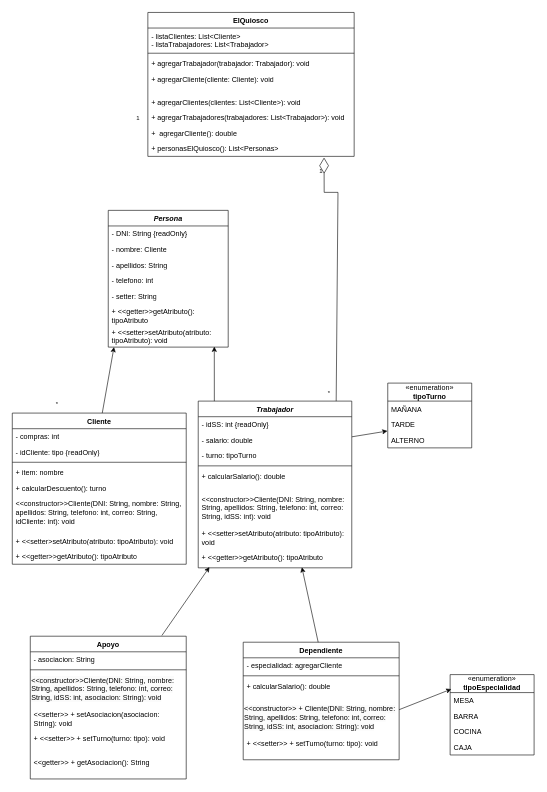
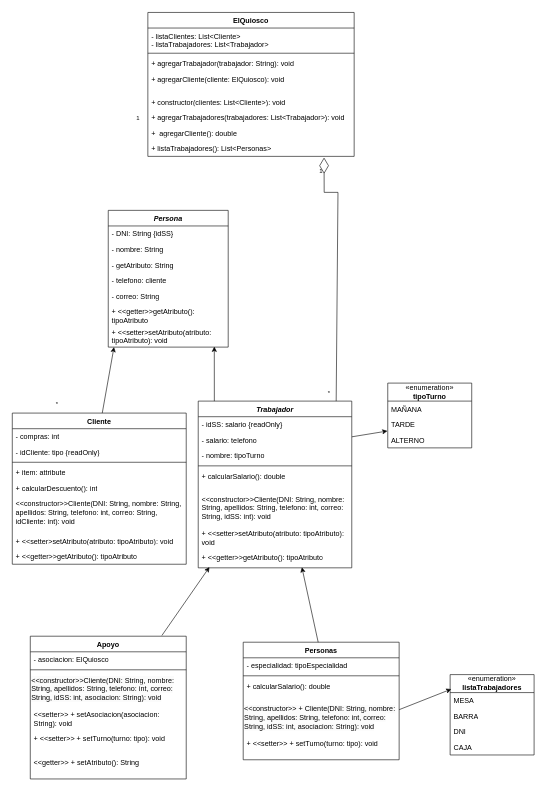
- <mxCell id="41" value="+ agregarTrabajador(trabajador: Trabajador): void" style="text;strokeColor=none;fillColor=none;align=left;verticalAlign=top;spacingLeft=4;spacingRight=4;overflow=hidden;rotatable=0;points=[[0,0.5],[1,0.5]];portConstraint=eastwest;whiteSpace=wrap;html=1;" parent="38" vertex="1"><mxGeometry y="72" width="344" height="26" as="geometry" /></mxCell>
+ <mxCell id="41" value="+ agregarTrabajador(trabajador: String): void" style="text;strokeColor=none;fillColor=none;align=left;verticalAlign=top;spacingLeft=4;spacingRight=4;overflow=hidden;rotatable=0;points=[[0,0.5],[1,0.5]];portConstraint=eastwest;whiteSpace=wrap;html=1;" parent="38" vertex="1"><mxGeometry y="72" width="344" height="26" as="geometry" /></mxCell>
- <mxCell id="42" value="+ agregarCliente(cliente: Cliente): void" style="text;strokeColor=none;fillColor=none;align=left;verticalAlign=top;spacingLeft=4;spacingRight=4;overflow=hidden;rotatable=0;points=[[0,0.5],[1,0.5]];portConstraint=eastwest;whiteSpace=wrap;html=1;" parent="38" vertex="1"><mxGeometry y="98" width="344" height="38" as="geometry" /></mxCell>
+ <mxCell id="42" value="+ agregarCliente(cliente: ElQuiosco): void" style="text;strokeColor=none;fillColor=none;align=left;verticalAlign=top;spacingLeft=4;spacingRight=4;overflow=hidden;rotatable=0;points=[[0,0.5],[1,0.5]];portConstraint=eastwest;whiteSpace=wrap;html=1;" parent="38" vertex="1"><mxGeometry y="98" width="344" height="38" as="geometry" /></mxCell>
- <mxCell id="43" value="+ agregarClientes(clientes: List&amp;lt;Cliente&amp;gt;): void" style="text;strokeColor=none;fillColor=none;align=left;verticalAlign=top;spacingLeft=4;spacingRight=4;overflow=hidden;rotatable=0;points=[[0,0.5],[1,0.5]];portConstraint=eastwest;whiteSpace=wrap;html=1;" parent="38" vertex="1"><mxGeometry y="136" width="344" height="26" as="geometry" /></mxCell>
+ <mxCell id="43" value="+ constructor(clientes: List&amp;lt;Cliente&amp;gt;): void" style="text;strokeColor=none;fillColor=none;align=left;verticalAlign=top;spacingLeft=4;spacingRight=4;overflow=hidden;rotatable=0;points=[[0,0.5],[1,0.5]];portConstraint=eastwest;whiteSpace=wrap;html=1;" parent="38" vertex="1"><mxGeometry y="136" width="344" height="26" as="geometry" /></mxCell>
- <mxCell id="46" value="+ personasElQuiosco(): List&amp;lt;Personas&amp;gt;" style="text;strokeColor=none;fillColor=none;align=left;verticalAlign=top;spacingLeft=4;spacingRight=4;overflow=hidden;rotatable=0;points=[[0,0.5],[1,0.5]];portConstraint=eastwest;whiteSpace=wrap;html=1;" parent="38" vertex="1"><mxGeometry y="214" width="344" height="26" as="geometry" /></mxCell>
+ <mxCell id="46" value="+ listaTrabajadores(): List&amp;lt;Personas&amp;gt;" style="text;strokeColor=none;fillColor=none;align=left;verticalAlign=top;spacingLeft=4;spacingRight=4;overflow=hidden;rotatable=0;points=[[0,0.5],[1,0.5]];portConstraint=eastwest;whiteSpace=wrap;html=1;" parent="38" vertex="1"><mxGeometry y="214" width="344" height="26" as="geometry" /></mxCell>
- <mxCell id="54" value="- DNI: String {readOnly}" style="text;strokeColor=none;fillColor=none;align=left;verticalAlign=top;spacingLeft=4;spacingRight=4;overflow=hidden;rotatable=0;points=[[0,0.5],[1,0.5]];portConstraint=eastwest;whiteSpace=wrap;html=1;" parent="53" vertex="1"><mxGeometry y="26" width="200" height="26" as="geometry" /></mxCell>
+ <mxCell id="54" value="- DNI: String {idSS}" style="text;strokeColor=none;fillColor=none;align=left;verticalAlign=top;spacingLeft=4;spacingRight=4;overflow=hidden;rotatable=0;points=[[0,0.5],[1,0.5]];portConstraint=eastwest;whiteSpace=wrap;html=1;" parent="53" vertex="1"><mxGeometry y="26" width="200" height="26" as="geometry" /></mxCell>
- <mxCell id="55" value="- nombre: Cliente" style="text;strokeColor=none;fillColor=none;align=left;verticalAlign=top;spacingLeft=4;spacingRight=4;overflow=hidden;rotatable=0;points=[[0,0.5],[1,0.5]];portConstraint=eastwest;whiteSpace=wrap;html=1;" parent="53" vertex="1"><mxGeometry y="52" width="200" height="26" as="geometry" /></mxCell>
+ <mxCell id="55" value="- nombre: String" style="text;strokeColor=none;fillColor=none;align=left;verticalAlign=top;spacingLeft=4;spacingRight=4;overflow=hidden;rotatable=0;points=[[0,0.5],[1,0.5]];portConstraint=eastwest;whiteSpace=wrap;html=1;" parent="53" vertex="1"><mxGeometry y="52" width="200" height="26" as="geometry" /></mxCell>
- <mxCell id="56" value="- apellidos: String" style="text;strokeColor=none;fillColor=none;align=left;verticalAlign=top;spacingLeft=4;spacingRight=4;overflow=hidden;rotatable=0;points=[[0,0.5],[1,0.5]];portConstraint=eastwest;whiteSpace=wrap;html=1;" parent="53" vertex="1"><mxGeometry y="78" width="200" height="26" as="geometry" /></mxCell>
+ <mxCell id="56" value="- getAtributo: String" style="text;strokeColor=none;fillColor=none;align=left;verticalAlign=top;spacingLeft=4;spacingRight=4;overflow=hidden;rotatable=0;points=[[0,0.5],[1,0.5]];portConstraint=eastwest;whiteSpace=wrap;html=1;" parent="53" vertex="1"><mxGeometry y="78" width="200" height="26" as="geometry" /></mxCell>
- <mxCell id="57" value="- telefono: int" style="text;strokeColor=none;fillColor=none;align=left;verticalAlign=top;spacingLeft=4;spacingRight=4;overflow=hidden;rotatable=0;points=[[0,0.5],[1,0.5]];portConstraint=eastwest;whiteSpace=wrap;html=1;" parent="53" vertex="1"><mxGeometry y="104" width="200" height="26" as="geometry" /></mxCell>
+ <mxCell id="57" value="- telefono: cliente" style="text;strokeColor=none;fillColor=none;align=left;verticalAlign=top;spacingLeft=4;spacingRight=4;overflow=hidden;rotatable=0;points=[[0,0.5],[1,0.5]];portConstraint=eastwest;whiteSpace=wrap;html=1;" parent="53" vertex="1"><mxGeometry y="104" width="200" height="26" as="geometry" /></mxCell>
- <mxCell id="58" value="- setter: String" style="text;strokeColor=none;fillColor=none;align=left;verticalAlign=top;spacingLeft=4;spacingRight=4;overflow=hidden;rotatable=0;points=[[0,0.5],[1,0.5]];portConstraint=eastwest;whiteSpace=wrap;html=1;" parent="53" vertex="1"><mxGeometry y="130" width="200" height="26" as="geometry" /></mxCell>
+ <mxCell id="58" value="- correo: String" style="text;strokeColor=none;fillColor=none;align=left;verticalAlign=top;spacingLeft=4;spacingRight=4;overflow=hidden;rotatable=0;points=[[0,0.5],[1,0.5]];portConstraint=eastwest;whiteSpace=wrap;html=1;" parent="53" vertex="1"><mxGeometry y="130" width="200" height="26" as="geometry" /></mxCell>
- <mxCell id="12" value="- idSS: int {readOnly}" style="text;strokeColor=none;fillColor=none;align=left;verticalAlign=top;spacingLeft=4;spacingRight=4;overflow=hidden;rotatable=0;points=[[0,0.5],[1,0.5]];portConstraint=eastwest;whiteSpace=wrap;html=1;" parent="11" vertex="1"><mxGeometry y="26" width="256" height="26" as="geometry" /></mxCell>
+ <mxCell id="12" value="- idSS: salario {readOnly}" style="text;strokeColor=none;fillColor=none;align=left;verticalAlign=top;spacingLeft=4;spacingRight=4;overflow=hidden;rotatable=0;points=[[0,0.5],[1,0.5]];portConstraint=eastwest;whiteSpace=wrap;html=1;" parent="11" vertex="1"><mxGeometry y="26" width="256" height="26" as="geometry" /></mxCell>
- <mxCell id="13" value="- salario: double" style="text;strokeColor=none;fillColor=none;align=left;verticalAlign=top;spacingLeft=4;spacingRight=4;overflow=hidden;rotatable=0;points=[[0,0.5],[1,0.5]];portConstraint=eastwest;whiteSpace=wrap;html=1;" parent="11" vertex="1"><mxGeometry y="52" width="256" height="26" as="geometry" /></mxCell>
+ <mxCell id="13" value="- salario: telefono" style="text;strokeColor=none;fillColor=none;align=left;verticalAlign=top;spacingLeft=4;spacingRight=4;overflow=hidden;rotatable=0;points=[[0,0.5],[1,0.5]];portConstraint=eastwest;whiteSpace=wrap;html=1;" parent="11" vertex="1"><mxGeometry y="52" width="256" height="26" as="geometry" /></mxCell>
- <mxCell id="14" value="- turno: tipoTurno" style="text;strokeColor=none;fillColor=none;align=left;verticalAlign=top;spacingLeft=4;spacingRight=4;overflow=hidden;rotatable=0;points=[[0,0.5],[1,0.5]];portConstraint=eastwest;whiteSpace=wrap;html=1;" parent="11" vertex="1"><mxGeometry y="78" width="256" height="26" as="geometry" /></mxCell>
+ <mxCell id="14" value="- nombre: tipoTurno" style="text;strokeColor=none;fillColor=none;align=left;verticalAlign=top;spacingLeft=4;spacingRight=4;overflow=hidden;rotatable=0;points=[[0,0.5],[1,0.5]];portConstraint=eastwest;whiteSpace=wrap;html=1;" parent="11" vertex="1"><mxGeometry y="78" width="256" height="26" as="geometry" /></mxCell>
- <mxCell id="6" value="+ item: nombre" style="text;strokeColor=none;fillColor=none;align=left;verticalAlign=top;spacingLeft=4;spacingRight=4;overflow=hidden;rotatable=0;points=[[0,0.5],[1,0.5]];portConstraint=eastwest;whiteSpace=wrap;html=1;" parent="2" vertex="1"><mxGeometry y="86" width="290" height="26" as="geometry" /></mxCell>
+ <mxCell id="6" value="+ item: attribute" style="text;strokeColor=none;fillColor=none;align=left;verticalAlign=top;spacingLeft=4;spacingRight=4;overflow=hidden;rotatable=0;points=[[0,0.5],[1,0.5]];portConstraint=eastwest;whiteSpace=wrap;html=1;" parent="2" vertex="1"><mxGeometry y="86" width="290" height="26" as="geometry" /></mxCell>
- <mxCell id="7" value="+ calcularDescuento(): turno" style="text;strokeColor=none;fillColor=none;align=left;verticalAlign=top;spacingLeft=4;spacingRight=4;overflow=hidden;rotatable=0;points=[[0,0.5],[1,0.5]];portConstraint=eastwest;whiteSpace=wrap;html=1;" parent="2" vertex="1"><mxGeometry y="112" width="290" height="26" as="geometry" /></mxCell>
+ <mxCell id="7" value="+ calcularDescuento(): int" style="text;strokeColor=none;fillColor=none;align=left;verticalAlign=top;spacingLeft=4;spacingRight=4;overflow=hidden;rotatable=0;points=[[0,0.5],[1,0.5]];portConstraint=eastwest;whiteSpace=wrap;html=1;" parent="2" vertex="1"><mxGeometry y="112" width="290" height="26" as="geometry" /></mxCell>
- <mxCell id="62" value="Dependiente" style="swimlane;fontStyle=1;align=center;verticalAlign=top;childLayout=stackLayout;horizontal=1;startSize=26;horizontalStack=0;resizeParent=1;resizeParentMax=0;resizeLast=0;collapsible=1;marginBottom=0;whiteSpace=wrap;html=1;" parent="1" vertex="1"><mxGeometry x="405" y="1070" width="260" height="196" as="geometry"><mxRectangle x="80" y="50" width="80" height="30" as="alternateBounds" /></mxGeometry></mxCell>
+ <mxCell id="62" value="Personas" style="swimlane;fontStyle=1;align=center;verticalAlign=top;childLayout=stackLayout;horizontal=1;startSize=26;horizontalStack=0;resizeParent=1;resizeParentMax=0;resizeLast=0;collapsible=1;marginBottom=0;whiteSpace=wrap;html=1;" parent="1" vertex="1"><mxGeometry x="405" y="1070" width="260" height="196" as="geometry"><mxRectangle x="80" y="50" width="80" height="30" as="alternateBounds" /></mxGeometry></mxCell>
- <mxCell id="30" value="- asociacion: String" style="text;strokeColor=none;fillColor=none;align=left;verticalAlign=top;spacingLeft=4;spacingRight=4;overflow=hidden;rotatable=0;points=[[0,0.5],[1,0.5]];portConstraint=eastwest;whiteSpace=wrap;html=1;" parent="29" vertex="1"><mxGeometry y="26" width="260" height="26" as="geometry" /></mxCell>
+ <mxCell id="30" value="- asociacion: ElQuiosco" style="text;strokeColor=none;fillColor=none;align=left;verticalAlign=top;spacingLeft=4;spacingRight=4;overflow=hidden;rotatable=0;points=[[0,0.5],[1,0.5]];portConstraint=eastwest;whiteSpace=wrap;html=1;" parent="29" vertex="1"><mxGeometry y="26" width="260" height="26" as="geometry" /></mxCell>
- <mxCell id="63" value="&lt;font style=&quot;font-size: 12px;&quot;&gt;- especialidad: agregarCliente&lt;/font&gt;" style="text;strokeColor=none;fillColor=none;align=left;verticalAlign=top;spacingLeft=4;spacingRight=4;overflow=hidden;rotatable=0;points=[[0,0.5],[1,0.5]];portConstraint=eastwest;whiteSpace=wrap;html=1;" parent="62" vertex="1"><mxGeometry y="26" width="260" height="26" as="geometry" /></mxCell>
+ <mxCell id="63" value="&lt;font style=&quot;font-size: 12px;&quot;&gt;- especialidad: tipoEspecialidad&lt;/font&gt;" style="text;strokeColor=none;fillColor=none;align=left;verticalAlign=top;spacingLeft=4;spacingRight=4;overflow=hidden;rotatable=0;points=[[0,0.5],[1,0.5]];portConstraint=eastwest;whiteSpace=wrap;html=1;" parent="62" vertex="1"><mxGeometry y="26" width="260" height="26" as="geometry" /></mxCell>
- <mxCell id="24" value="«enumeration»&lt;br style=&quot;border-color: var(--border-color);&quot;&gt;&lt;b&gt;tipoEspecialidad&lt;/b&gt;" style="swimlane;fontStyle=0;childLayout=stackLayout;horizontal=1;startSize=30;fillColor=none;horizontalStack=0;resizeParent=1;resizeParentMax=0;resizeLast=0;collapsible=1;marginBottom=0;whiteSpace=wrap;html=1;" parent="1" vertex="1"><mxGeometry x="750" y="1124" width="140" height="134" as="geometry" /></mxCell>
+ <mxCell id="24" value="«enumeration»&lt;br style=&quot;border-color: var(--border-color);&quot;&gt;&lt;b&gt;listaTrabajadores&lt;/b&gt;" style="swimlane;fontStyle=0;childLayout=stackLayout;horizontal=1;startSize=30;fillColor=none;horizontalStack=0;resizeParent=1;resizeParentMax=0;resizeLast=0;collapsible=1;marginBottom=0;whiteSpace=wrap;html=1;" parent="1" vertex="1"><mxGeometry x="750" y="1124" width="140" height="134" as="geometry" /></mxCell>
- <mxCell id="27" value="COCINA" style="text;strokeColor=none;fillColor=none;align=left;verticalAlign=top;spacingLeft=4;spacingRight=4;overflow=hidden;rotatable=0;points=[[0,0.5],[1,0.5]];portConstraint=eastwest;whiteSpace=wrap;html=1;" parent="24" vertex="1"><mxGeometry y="82" width="140" height="26" as="geometry" /></mxCell>
+ <mxCell id="27" value="DNI" style="text;strokeColor=none;fillColor=none;align=left;verticalAlign=top;spacingLeft=4;spacingRight=4;overflow=hidden;rotatable=0;points=[[0,0.5],[1,0.5]];portConstraint=eastwest;whiteSpace=wrap;html=1;" parent="24" vertex="1"><mxGeometry y="82" width="140" height="26" as="geometry" /></mxCell>
- <mxCell id="35" value="&amp;lt;&amp;lt;getter&amp;gt;&amp;gt; + getAsociacion(): String" style="text;strokeColor=none;fillColor=none;align=left;verticalAlign=top;spacingLeft=4;spacingRight=4;overflow=hidden;rotatable=0;points=[[0,0.5],[1,0.5]];portConstraint=eastwest;whiteSpace=wrap;html=1;" parent="29" vertex="1"><mxGeometry y="198" width="260" height="40" as="geometry" /></mxCell>
+ <mxCell id="35" value="&amp;lt;&amp;lt;getter&amp;gt;&amp;gt; + setAtributo(): String" style="text;strokeColor=none;fillColor=none;align=left;verticalAlign=top;spacingLeft=4;spacingRight=4;overflow=hidden;rotatable=0;points=[[0,0.5],[1,0.5]];portConstraint=eastwest;whiteSpace=wrap;html=1;" parent="29" vertex="1"><mxGeometry y="198" width="260" height="40" as="geometry" /></mxCell>
